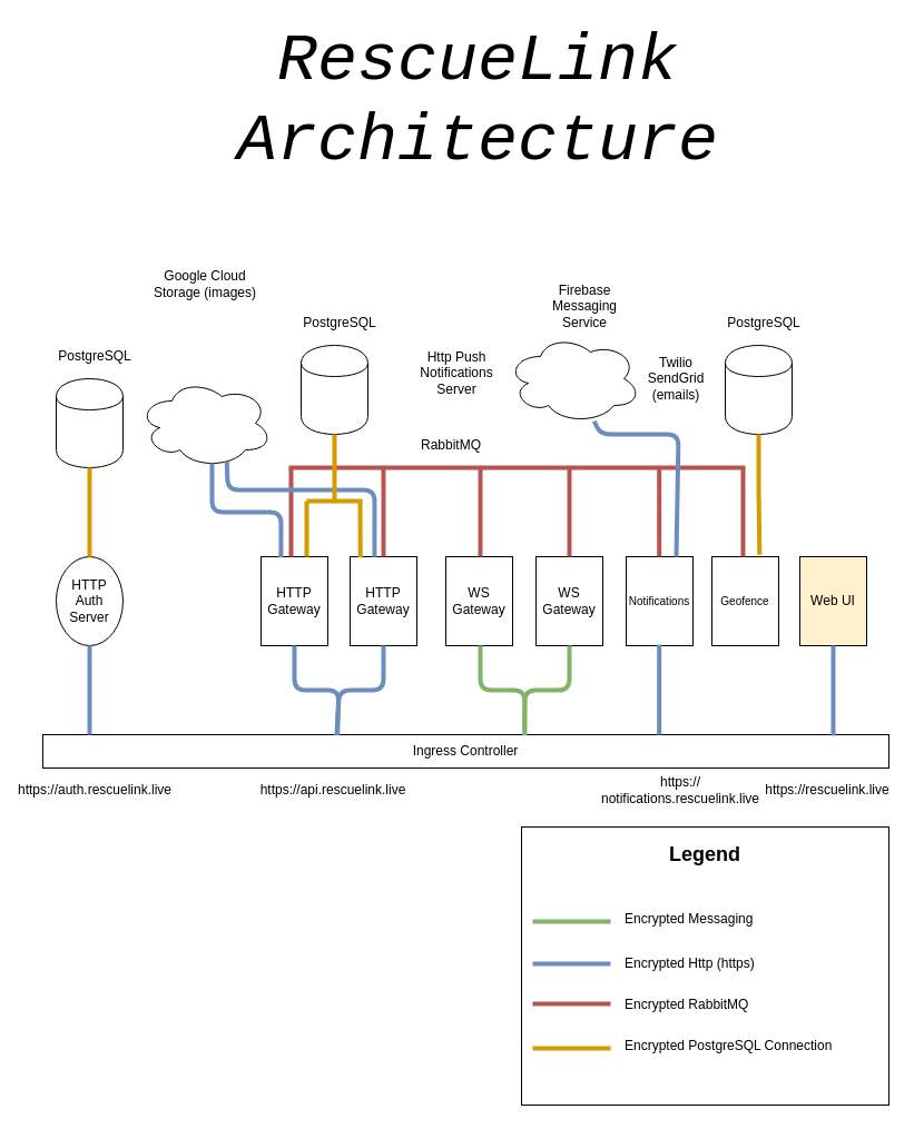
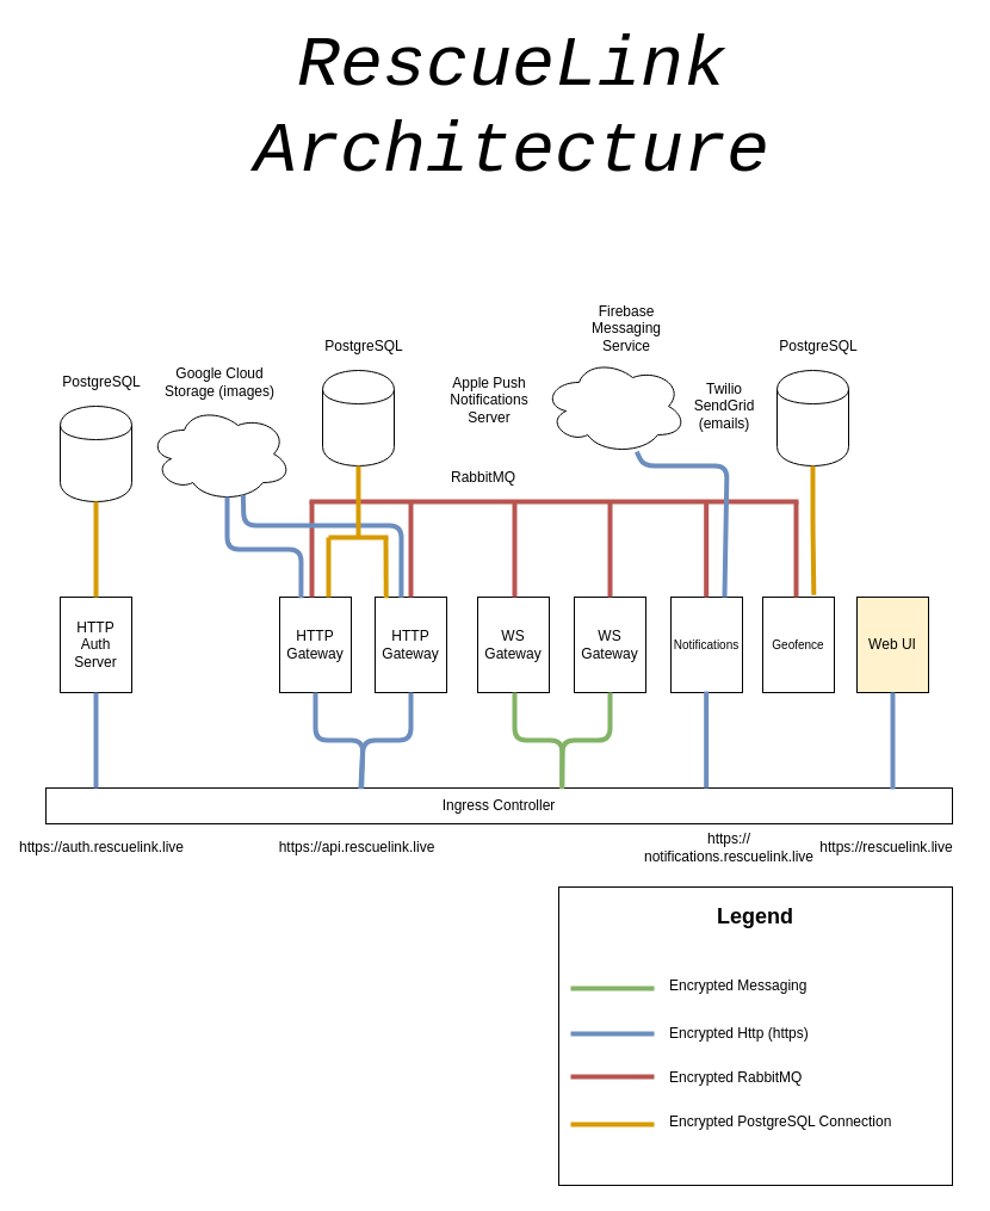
- <mxCell id="39" value="Google Cloud Storage (images)" style="text;html=1;strokeColor=none;fillColor=none;align=center;verticalAlign=middle;whiteSpace=wrap;rounded=0;" parent="1" vertex="1"><mxGeometry x="134" y="245" width="100" height="20" as="geometry" /></mxCell>
+ <mxCell id="39" value="Google Cloud Storage (images)" style="text;html=1;strokeColor=none;fillColor=none;align=center;verticalAlign=middle;whiteSpace=wrap;rounded=0;" parent="1" vertex="1"><mxGeometry x="134" y="310" width="100" height="20" as="geometry" /></mxCell>
- <mxCell id="53" value="Http Push Notifications Server" style="text;html=1;strokeColor=none;fillColor=none;align=center;verticalAlign=middle;whiteSpace=wrap;rounded=0;" parent="1" vertex="1"><mxGeometry x="360" y="310" width="100" height="50" as="geometry" /></mxCell>
+ <mxCell id="53" value="Apple Push Notifications Server" style="text;html=1;strokeColor=none;fillColor=none;align=center;verticalAlign=middle;whiteSpace=wrap;rounded=0;" parent="1" vertex="1"><mxGeometry x="360" y="310" width="100" height="50" as="geometry" /></mxCell>
- <mxCell id="3" value="HTTP &lt;br&gt;Auth Server" style="ellipse;whiteSpace=wrap;html=1;" parent="1" vertex="1"><mxGeometry x="50" y="500" width="60" height="80" as="geometry" /></mxCell>
+ <mxCell id="3" value="HTTP &lt;br&gt;Auth Server" style="rounded=0;whiteSpace=wrap;html=1;" parent="1" vertex="1"><mxGeometry x="50" y="500" width="60" height="80" as="geometry" /></mxCell>
